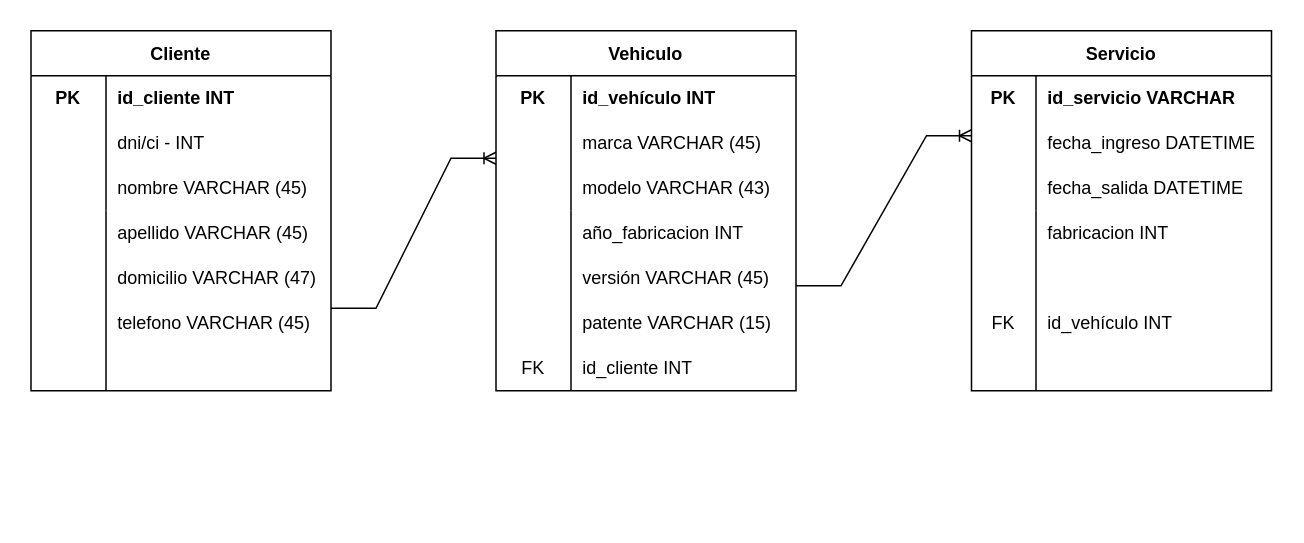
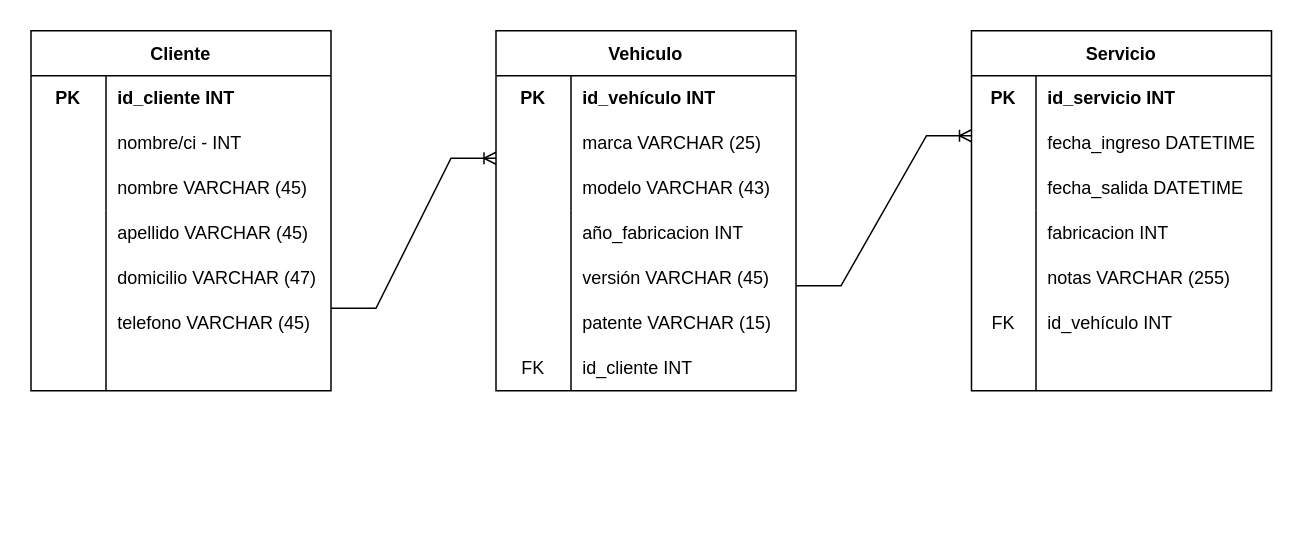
- <mxCell id="37" value="&lt;b&gt;id_servicio VARCHAR&lt;/b&gt;" style="shape=partialRectangle;html=1;whiteSpace=wrap;connectable=0;fillColor=none;top=0;left=0;bottom=0;right=0;align=left;spacingLeft=6;overflow=hidden;" vertex="1" parent="35"><mxGeometry x="43" width="157" height="30" as="geometry"><mxRectangle width="157" height="30" as="alternateBounds" /></mxGeometry></mxCell>
+ <mxCell id="37" value="&lt;b&gt;id_servicio INT&lt;/b&gt;" style="shape=partialRectangle;html=1;whiteSpace=wrap;connectable=0;fillColor=none;top=0;left=0;bottom=0;right=0;align=left;spacingLeft=6;overflow=hidden;" vertex="1" parent="35"><mxGeometry x="43" width="157" height="30" as="geometry"><mxRectangle width="157" height="30" as="alternateBounds" /></mxGeometry></mxCell>
- <mxCell id="8" value="dni/ci&amp;nbsp;- INT" style="shape=partialRectangle;html=1;whiteSpace=wrap;connectable=0;fillColor=none;top=0;left=0;bottom=0;right=0;align=left;spacingLeft=6;overflow=hidden;" vertex="1" parent="6"><mxGeometry x="50" width="150" height="30" as="geometry"><mxRectangle width="150" height="30" as="alternateBounds" /></mxGeometry></mxCell>
+ <mxCell id="8" value="nombre/ci&amp;nbsp;- INT" style="shape=partialRectangle;html=1;whiteSpace=wrap;connectable=0;fillColor=none;top=0;left=0;bottom=0;right=0;align=left;spacingLeft=6;overflow=hidden;" vertex="1" parent="6"><mxGeometry x="50" width="150" height="30" as="geometry"><mxRectangle width="150" height="30" as="alternateBounds" /></mxGeometry></mxCell>
- <mxCell id="23" value="marca VARCHAR (45)" style="shape=partialRectangle;html=1;whiteSpace=wrap;connectable=0;fillColor=none;top=0;left=0;bottom=0;right=0;align=left;spacingLeft=6;overflow=hidden;" vertex="1" parent="21"><mxGeometry x="50" width="150" height="30" as="geometry"><mxRectangle width="150" height="30" as="alternateBounds" /></mxGeometry></mxCell>
+ <mxCell id="23" value="marca VARCHAR (25)" style="shape=partialRectangle;html=1;whiteSpace=wrap;connectable=0;fillColor=none;top=0;left=0;bottom=0;right=0;align=left;spacingLeft=6;overflow=hidden;" vertex="1" parent="21"><mxGeometry x="50" width="150" height="30" as="geometry"><mxRectangle width="150" height="30" as="alternateBounds" /></mxGeometry></mxCell>
+ <mxCell id="45" value="notas VARCHAR (255)" style="shape=partialRectangle;html=1;whiteSpace=wrap;connectable=0;fillColor=none;top=0;left=0;bottom=0;right=0;align=left;spacingLeft=6;overflow=hidden;" vertex="1" parent="1"><mxGeometry x="690" y="170" width="140" height="30" as="geometry"><mxRectangle width="140" height="30" as="alternateBounds" /></mxGeometry></mxCell>
